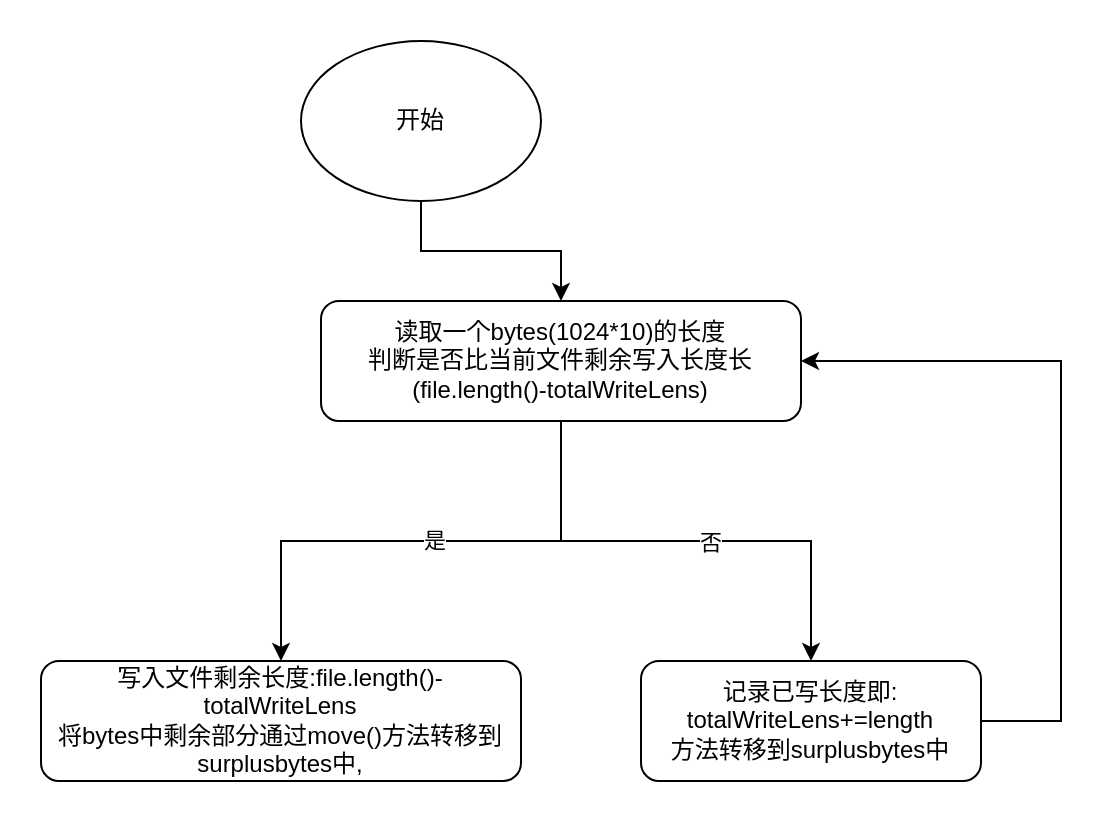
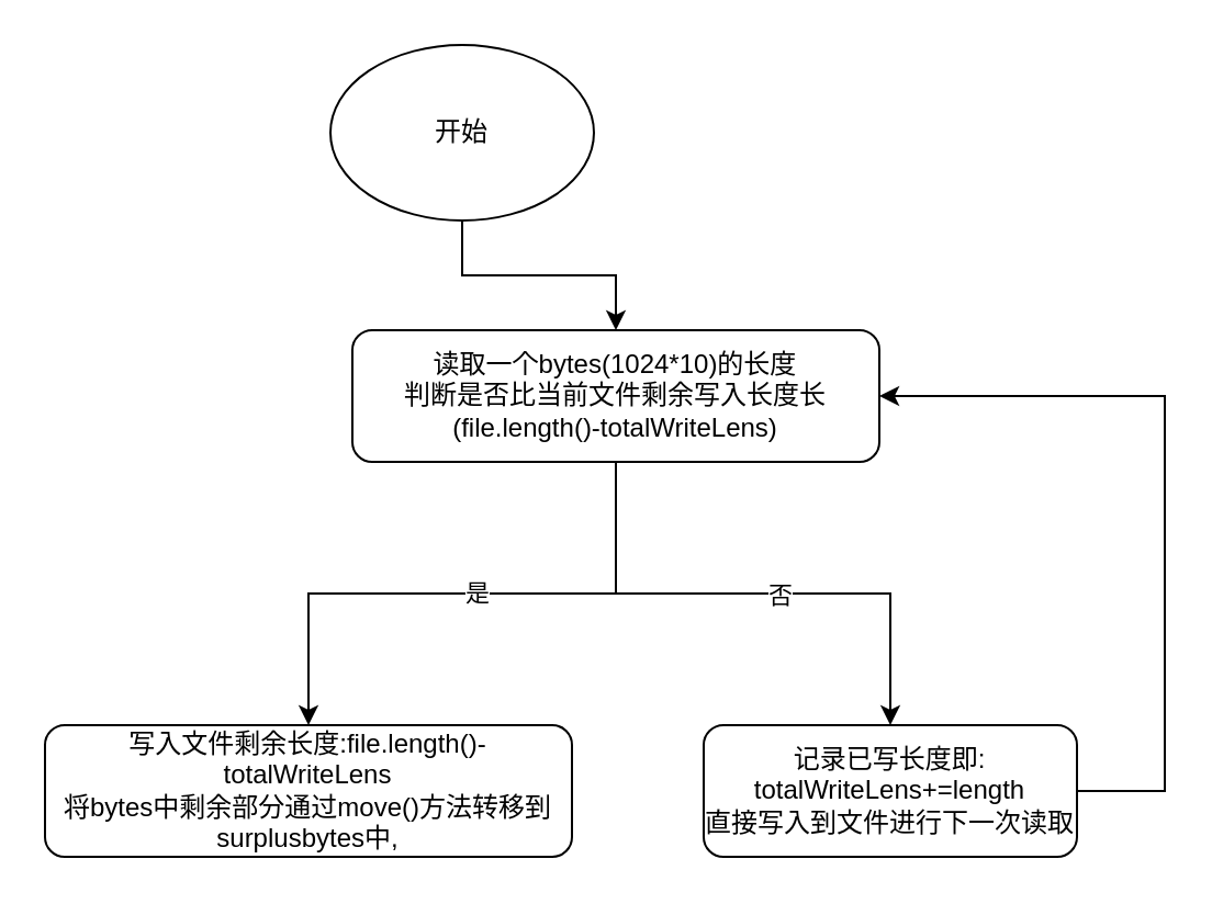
- <mxCell id="11" value="记录已写长度即:&lt;br&gt;totalWriteLens+=length&lt;br&gt;方法转移到surplusbytes中" style="rounded=1;whiteSpace=wrap;html=1;" vertex="1" parent="1"><mxGeometry x="320" y="330" width="170" height="60" as="geometry" /></mxCell>
+ <mxCell id="11" value="记录已写长度即:&lt;br&gt;totalWriteLens+=length&lt;br&gt;直接写入到文件进行下一次读取" style="rounded=1;whiteSpace=wrap;html=1;" vertex="1" parent="1"><mxGeometry x="320" y="330" width="170" height="60" as="geometry" /></mxCell>
